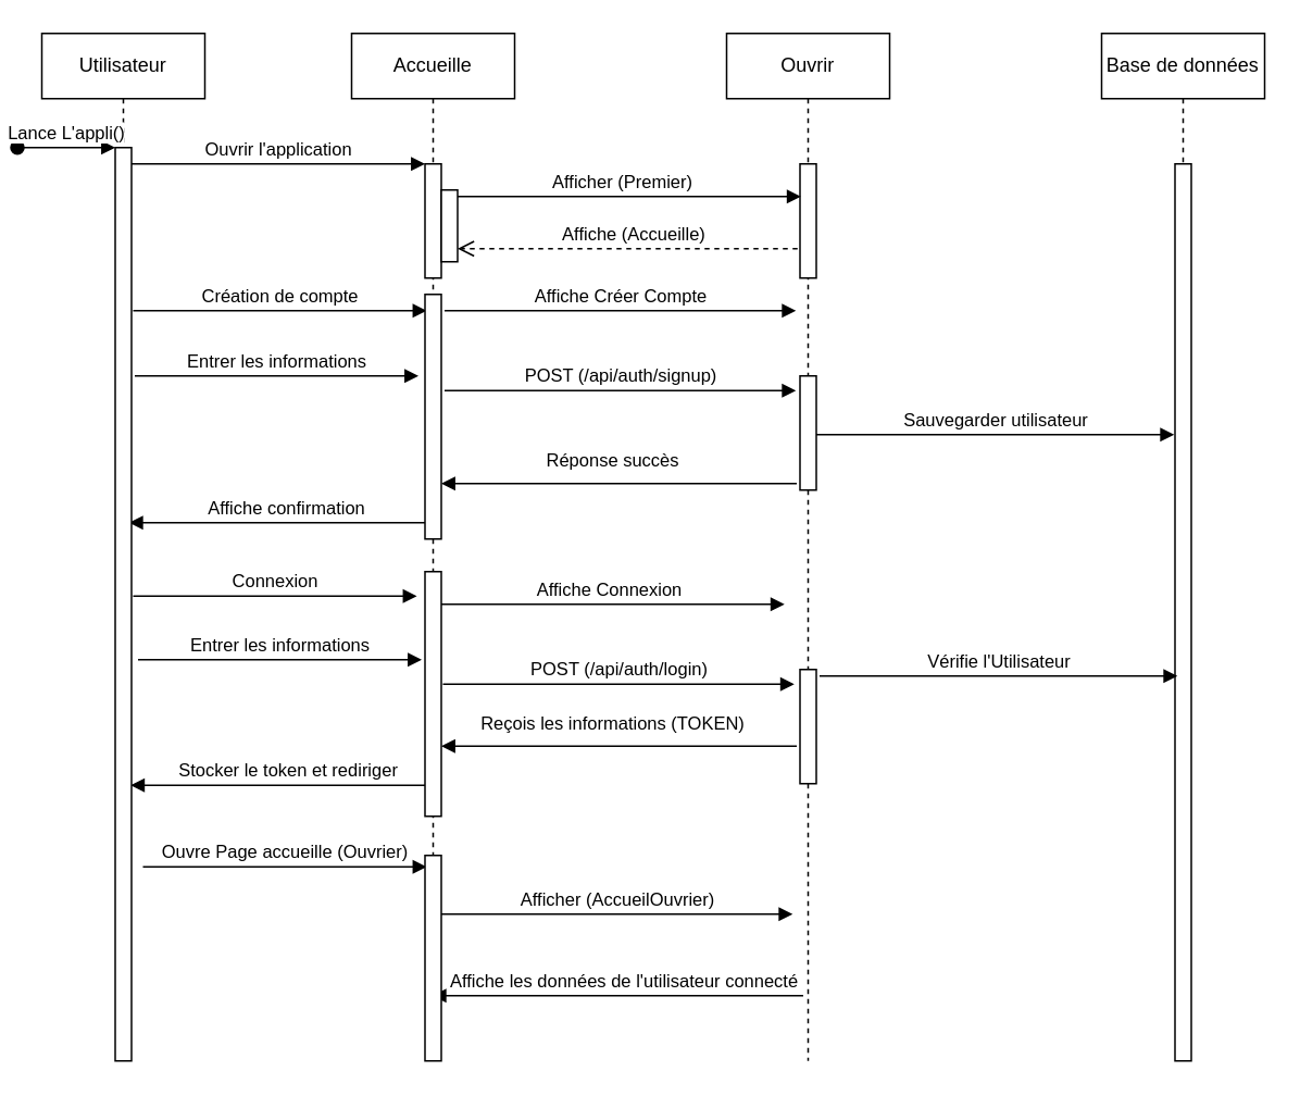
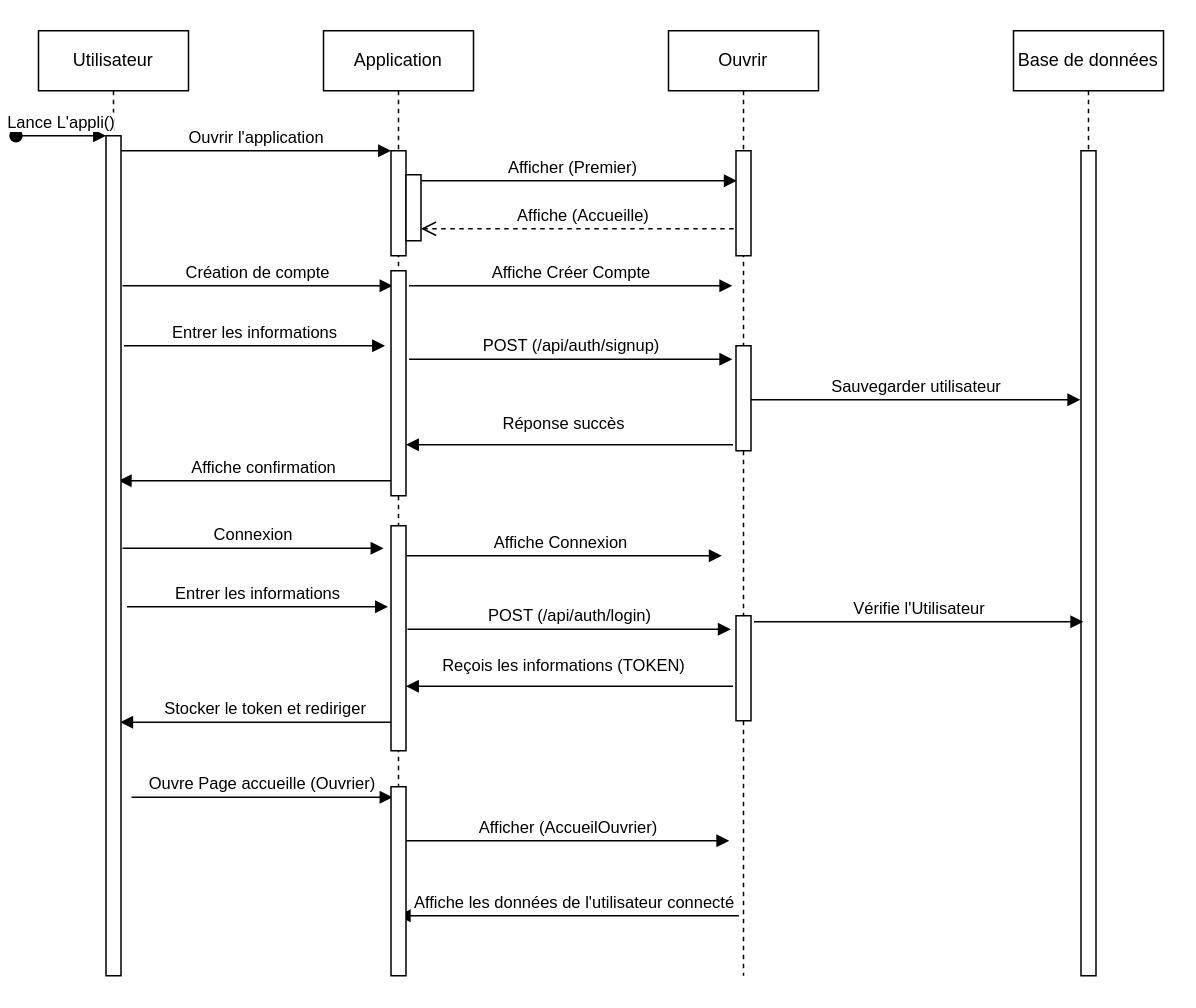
- <mxCell id="8" value="&lt;div&gt;Accueille&lt;/div&gt;" style="shape=umlLifeline;perimeter=lifelinePerimeter;whiteSpace=wrap;html=1;container=0;dropTarget=0;collapsible=0;recursiveResize=0;outlineConnect=0;portConstraint=eastwest;newEdgeStyle={&quot;edgeStyle&quot;:&quot;elbowEdgeStyle&quot;,&quot;elbow&quot;:&quot;vertical&quot;,&quot;curved&quot;:0,&quot;rounded&quot;:0};" vertex="1" parent="1"><mxGeometry x="210" y="20" width="100" height="630" as="geometry" /></mxCell>
+ <mxCell id="8" value="&lt;div&gt;Application&lt;/div&gt;" style="shape=umlLifeline;perimeter=lifelinePerimeter;whiteSpace=wrap;html=1;container=0;dropTarget=0;collapsible=0;recursiveResize=0;outlineConnect=0;portConstraint=eastwest;newEdgeStyle={&quot;edgeStyle&quot;:&quot;elbowEdgeStyle&quot;,&quot;elbow&quot;:&quot;vertical&quot;,&quot;curved&quot;:0,&quot;rounded&quot;:0};" vertex="1" parent="1"><mxGeometry x="210" y="20" width="100" height="630" as="geometry" /></mxCell>
